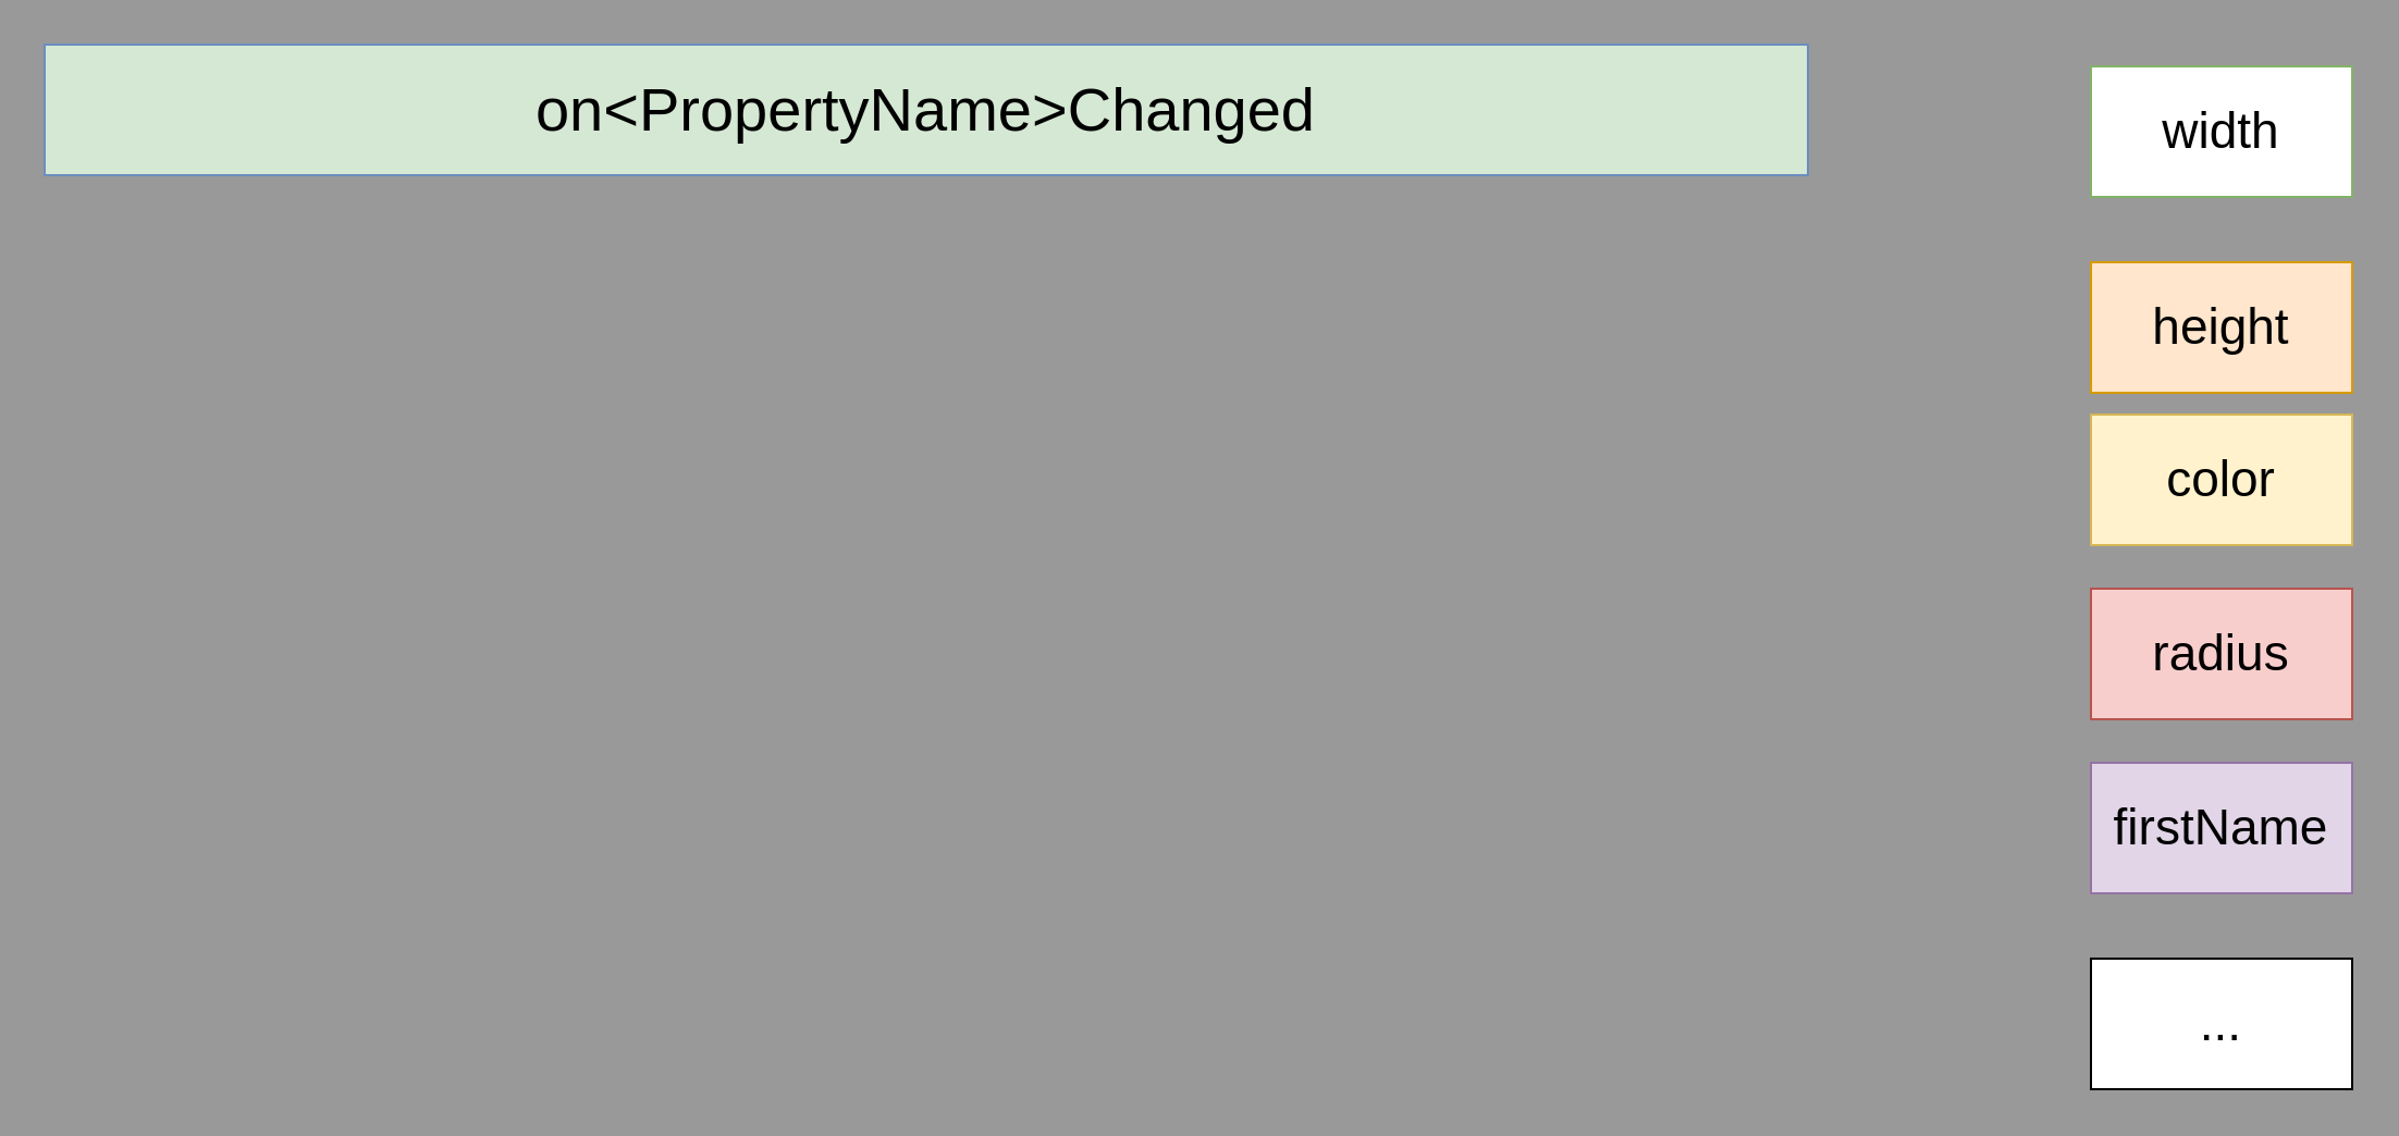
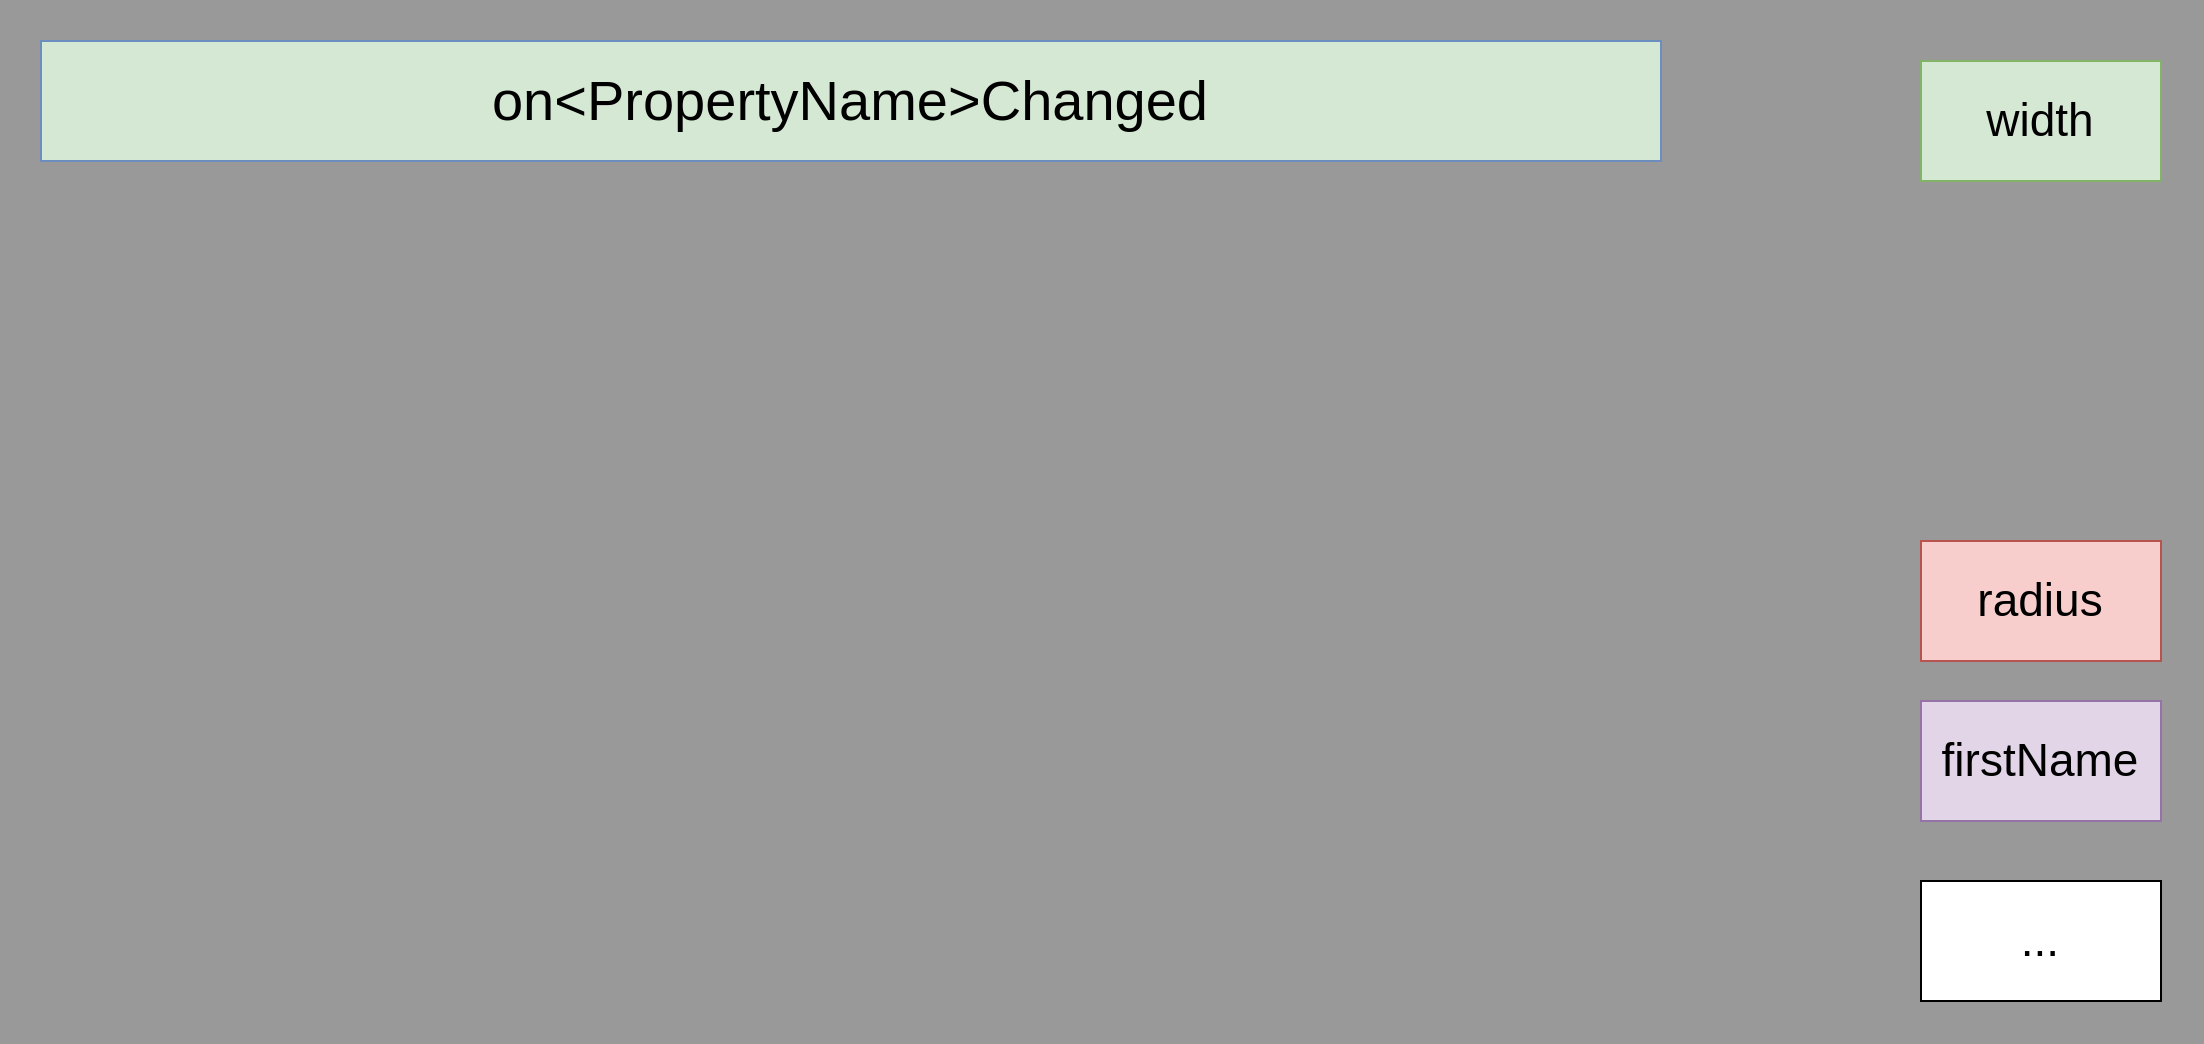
- <mxCell id="3" value="width" style="rounded=0;whiteSpace=wrap;html=1;fontSize=23;fillColor=#ffffff;strokeColor=#82b366;" vertex="1" parent="1"><mxGeometry x="960" y="30" width="120" height="60" as="geometry" /></mxCell>
+ <mxCell id="3" value="width" style="rounded=0;whiteSpace=wrap;html=1;fontSize=23;fillColor=#d5e8d4;strokeColor=#82b366;" vertex="1" parent="1"><mxGeometry x="960" y="30" width="120" height="60" as="geometry" /></mxCell>
- <mxCell id="4" value="height" style="rounded=0;whiteSpace=wrap;html=1;fontSize=23;fillColor=#ffe6cc;strokeColor=#d79b00;" vertex="1" parent="1"><mxGeometry x="960" y="120" width="120" height="60" as="geometry" /></mxCell>
- <mxCell id="5" value="color" style="rounded=0;whiteSpace=wrap;html=1;fontSize=23;fillColor=#fff2cc;strokeColor=#d6b656;" vertex="1" parent="1"><mxGeometry x="960" y="190" width="120" height="60" as="geometry" /></mxCell>
